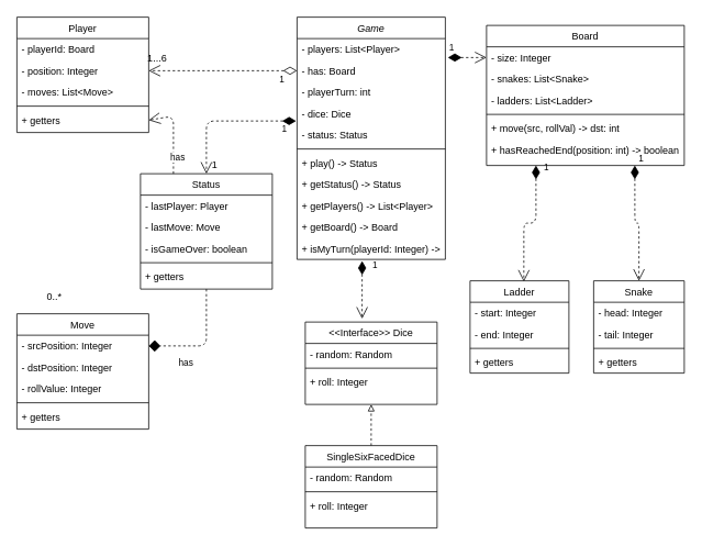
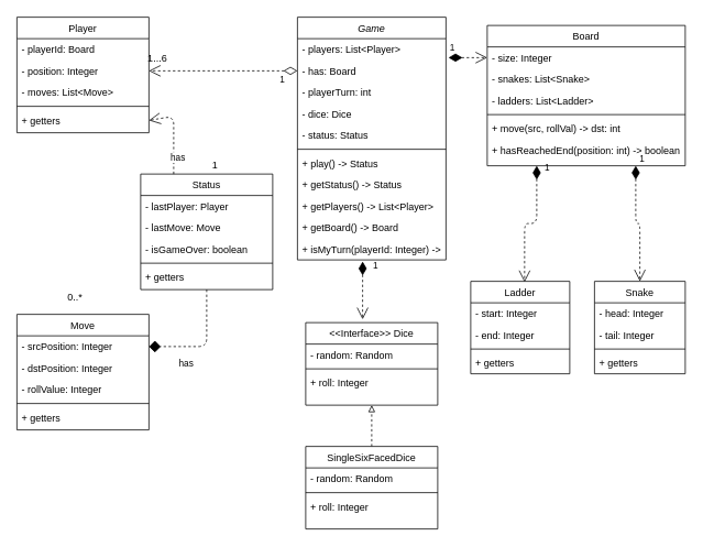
- <mxCell id="13" value="1" style="endArrow=open;html=1;endSize=12;startArrow=diamondThin;startSize=14;startFill=1;edgeStyle=orthogonalEdgeStyle;align=left;verticalAlign=bottom;dashed=1;strokeWidth=1;exitX=-0.006;exitY=-0.154;exitDx=0;exitDy=0;exitPerimeter=0;entryX=0.5;entryY=0;entryDx=0;entryDy=0;" parent="1" source="54" target="7" edge="1"><mxGeometry x="0.486" y="90" relative="1" as="geometry"><mxPoint x="560" y="80" as="sourcePoint" /><mxPoint x="700" y="80" as="targetPoint" /><mxPoint as="offset" /></mxGeometry></mxCell>
- <mxCell id="16" value="0..*" style="text;html=1;align=center;verticalAlign=middle;resizable=0;points=[];autosize=1;" parent="1" vertex="1"><mxGeometry x="50" y="350" width="30" height="20" as="geometry" /></mxCell>
+ <mxCell id="16" value="0..*" style="text;html=1;align=center;verticalAlign=middle;resizable=0;points=[];autosize=1;" parent="1" vertex="1"><mxGeometry x="75" y="350" width="30" height="20" as="geometry" /></mxCell>
